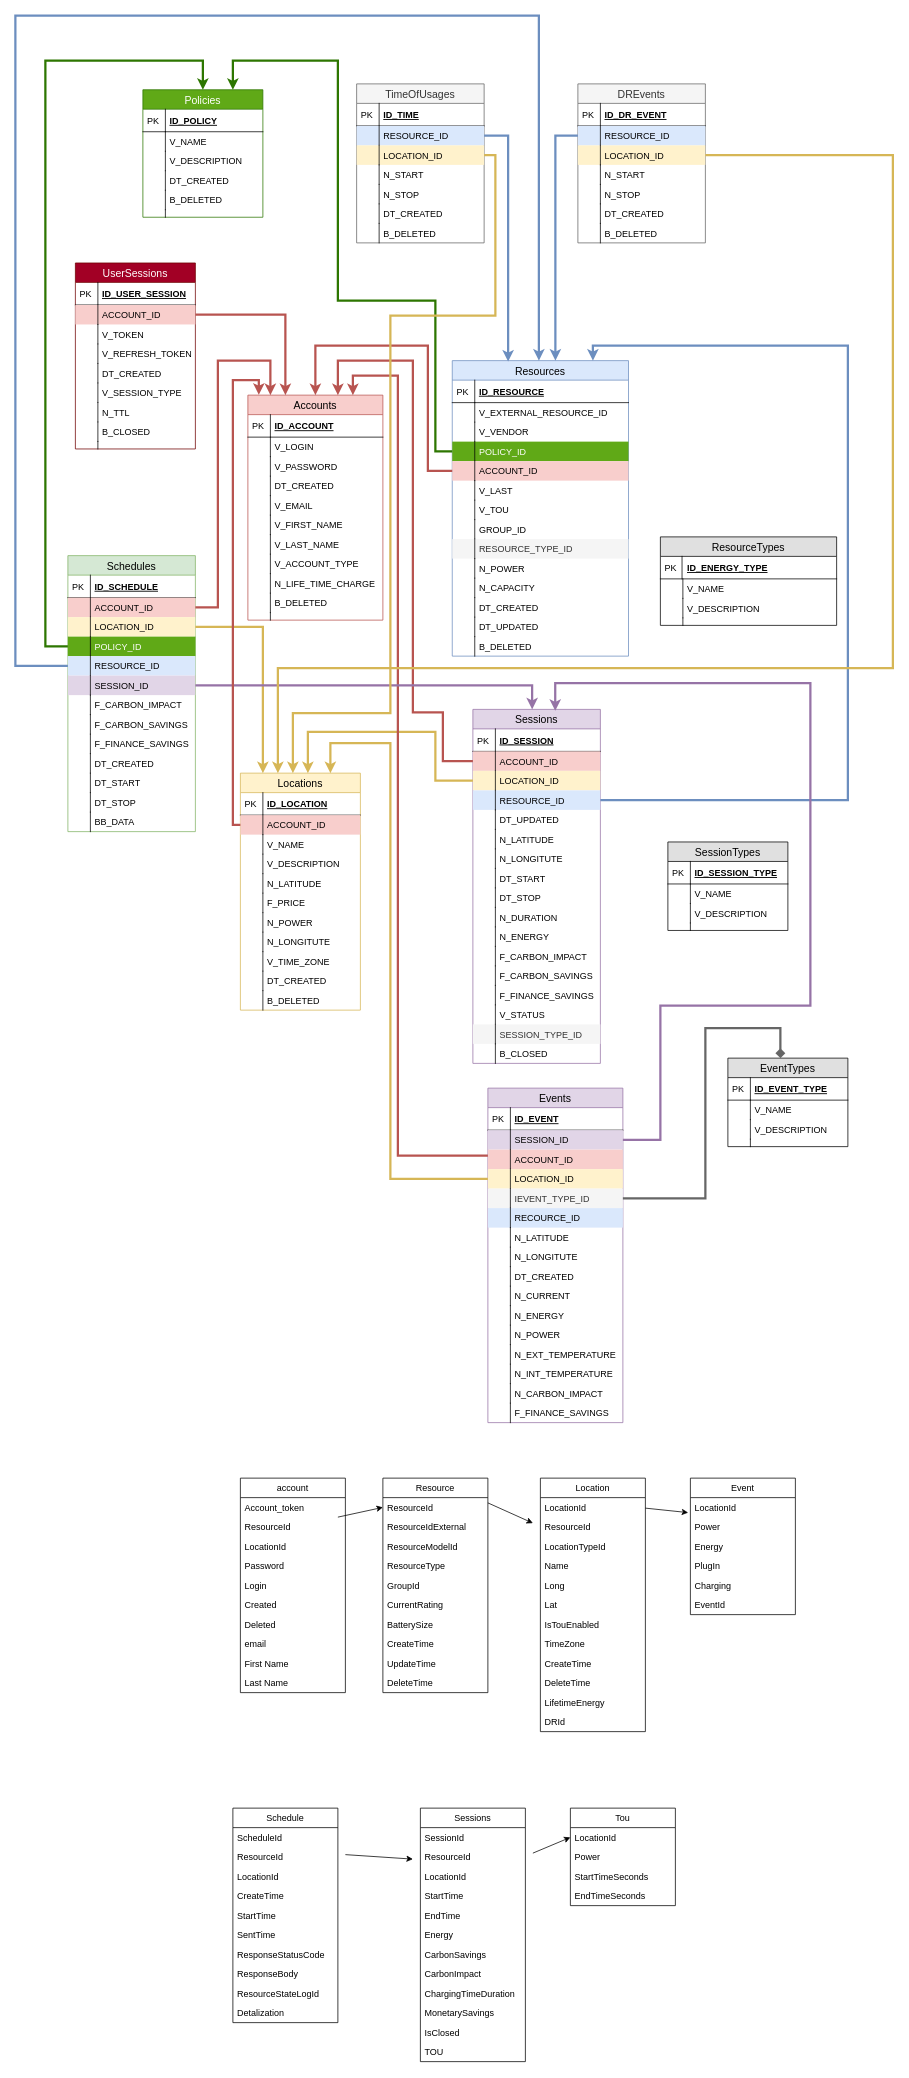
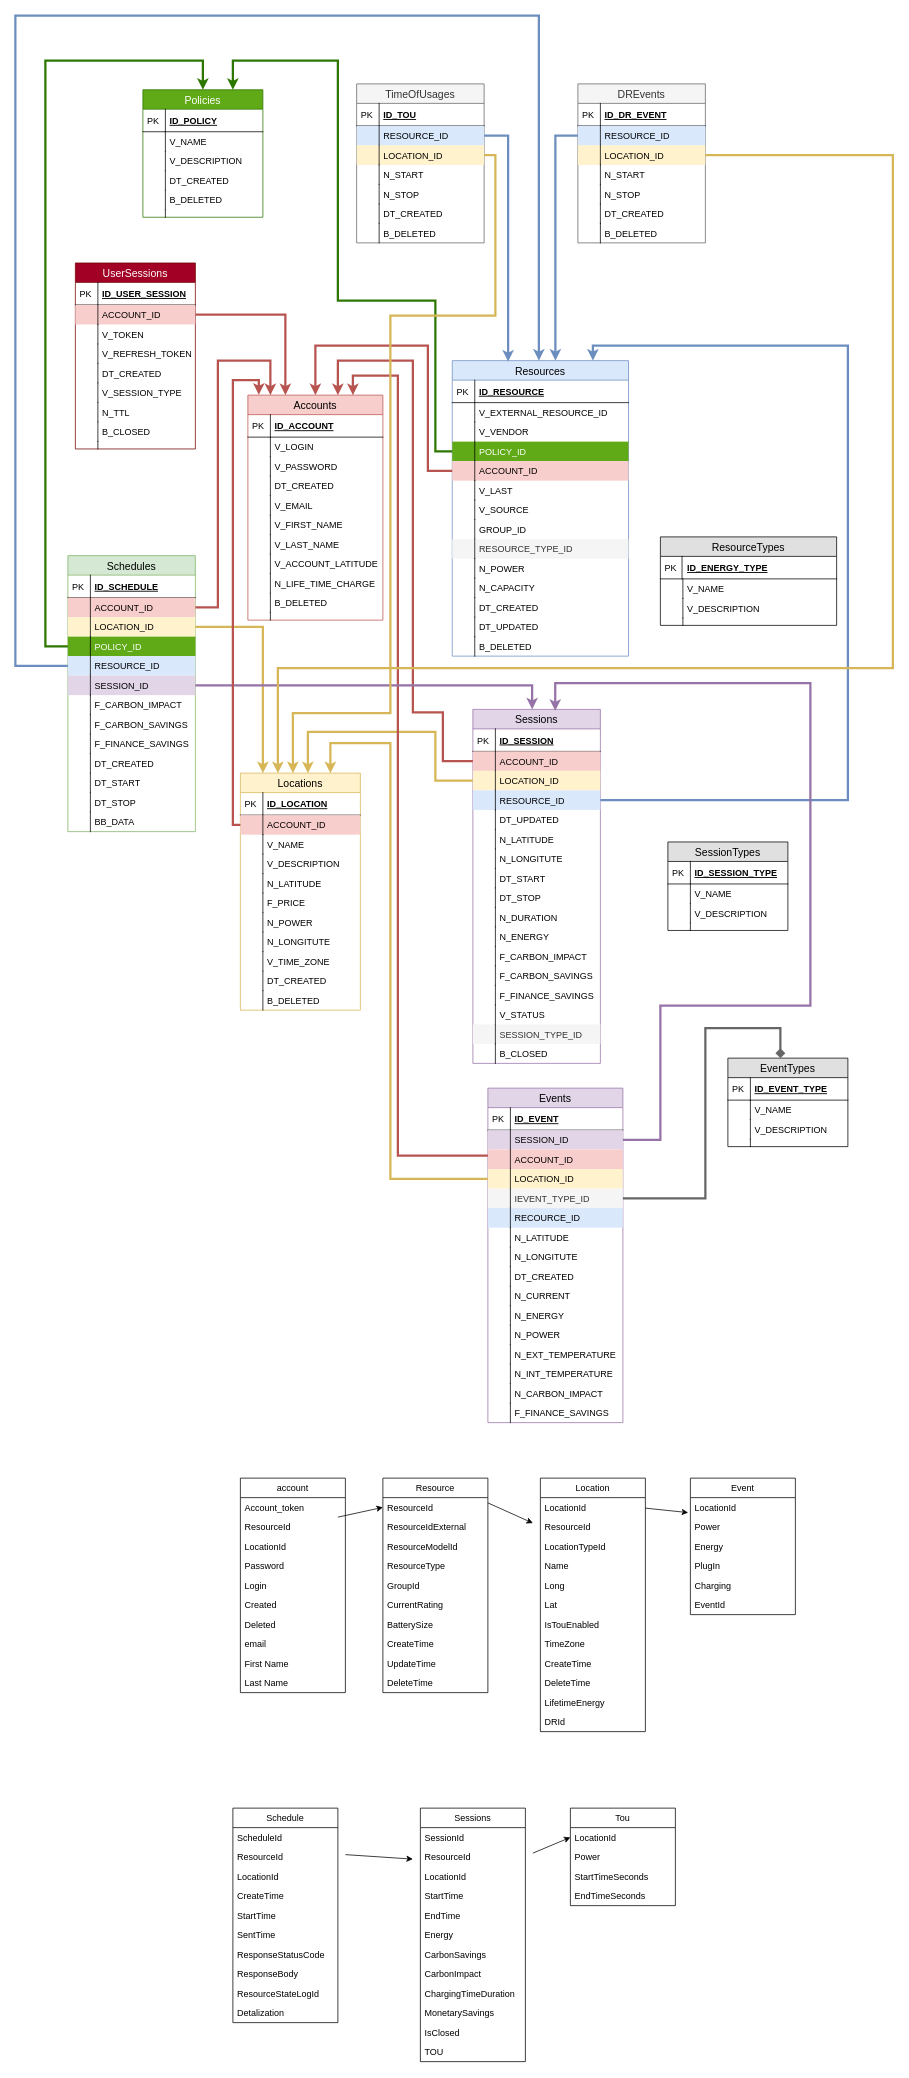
- <mxCell id="312" value="ID_TIME" style="shape=partialRectangle;top=0;left=0;right=0;bottom=1;align=left;verticalAlign=middle;fillColor=none;spacingLeft=34;spacingRight=4;overflow=hidden;rotatable=0;points=[[0,0.5],[1,0.5]];portConstraint=eastwest;dropTarget=0;fontStyle=5;fontSize=12;" parent="311" vertex="1"><mxGeometry y="26" width="170" height="30" as="geometry" /></mxCell>
+ <mxCell id="312" value="ID_TOU" style="shape=partialRectangle;top=0;left=0;right=0;bottom=1;align=left;verticalAlign=middle;fillColor=none;spacingLeft=34;spacingRight=4;overflow=hidden;rotatable=0;points=[[0,0.5],[1,0.5]];portConstraint=eastwest;dropTarget=0;fontStyle=5;fontSize=12;" parent="311" vertex="1"><mxGeometry y="26" width="170" height="30" as="geometry" /></mxCell>
- <mxCell id="15" value="V_TOU" style="shape=partialRectangle;top=0;left=0;right=0;bottom=0;align=left;verticalAlign=top;fillColor=none;spacingLeft=34;spacingRight=4;overflow=hidden;rotatable=0;points=[[0,0.5],[1,0.5]];portConstraint=eastwest;dropTarget=0;fontSize=12;" parent="2" vertex="1"><mxGeometry y="186" width="235" height="26" as="geometry" /></mxCell>
+ <mxCell id="15" value="V_SOURCE" style="shape=partialRectangle;top=0;left=0;right=0;bottom=0;align=left;verticalAlign=top;fillColor=none;spacingLeft=34;spacingRight=4;overflow=hidden;rotatable=0;points=[[0,0.5],[1,0.5]];portConstraint=eastwest;dropTarget=0;fontSize=12;" parent="2" vertex="1"><mxGeometry y="186" width="235" height="26" as="geometry" /></mxCell>
- <mxCell id="137" value="V_ACCOUNT_TYPE" style="shape=partialRectangle;top=0;left=0;right=0;bottom=0;align=left;verticalAlign=top;fillColor=none;spacingLeft=34;spacingRight=4;overflow=hidden;rotatable=0;points=[[0,0.5],[1,0.5]];portConstraint=eastwest;dropTarget=0;fontSize=12;" parent="122" vertex="1"><mxGeometry y="212" width="180" height="26" as="geometry" /></mxCell>
+ <mxCell id="137" value="V_ACCOUNT_LATITUDE" style="shape=partialRectangle;top=0;left=0;right=0;bottom=0;align=left;verticalAlign=top;fillColor=none;spacingLeft=34;spacingRight=4;overflow=hidden;rotatable=0;points=[[0,0.5],[1,0.5]];portConstraint=eastwest;dropTarget=0;fontSize=12;" parent="122" vertex="1"><mxGeometry y="212" width="180" height="26" as="geometry" /></mxCell>
